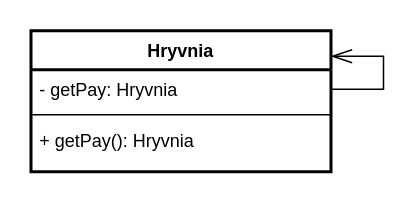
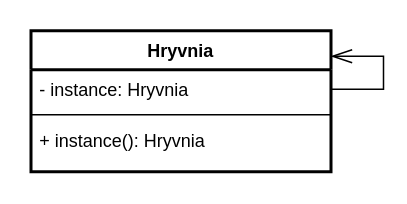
- <mxCell id="4" value="- getPay: Hryvnia" style="text;strokeColor=none;fillColor=none;align=left;verticalAlign=top;spacingLeft=4;spacingRight=4;overflow=hidden;rotatable=0;points=[[0,0.5],[1,0.5]];portConstraint=eastwest;" parent="2" vertex="1"><mxGeometry y="26" width="200" height="26" as="geometry" /></mxCell>
+ <mxCell id="4" value="- instance: Hryvnia" style="text;strokeColor=none;fillColor=none;align=left;verticalAlign=top;spacingLeft=4;spacingRight=4;overflow=hidden;rotatable=0;points=[[0,0.5],[1,0.5]];portConstraint=eastwest;" parent="2" vertex="1"><mxGeometry y="26" width="200" height="26" as="geometry" /></mxCell>
- <mxCell id="6" value="+ getPay(): Hryvnia" style="text;strokeColor=none;fillColor=none;align=left;verticalAlign=top;spacingLeft=4;spacingRight=4;overflow=hidden;rotatable=0;points=[[0,0.5],[1,0.5]];portConstraint=eastwest;" parent="2" vertex="1"><mxGeometry y="60" width="200" height="34" as="geometry" /></mxCell>
+ <mxCell id="6" value="+ instance(): Hryvnia" style="text;strokeColor=none;fillColor=none;align=left;verticalAlign=top;spacingLeft=4;spacingRight=4;overflow=hidden;rotatable=0;points=[[0,0.5],[1,0.5]];portConstraint=eastwest;" parent="2" vertex="1"><mxGeometry y="60" width="200" height="34" as="geometry" /></mxCell>
